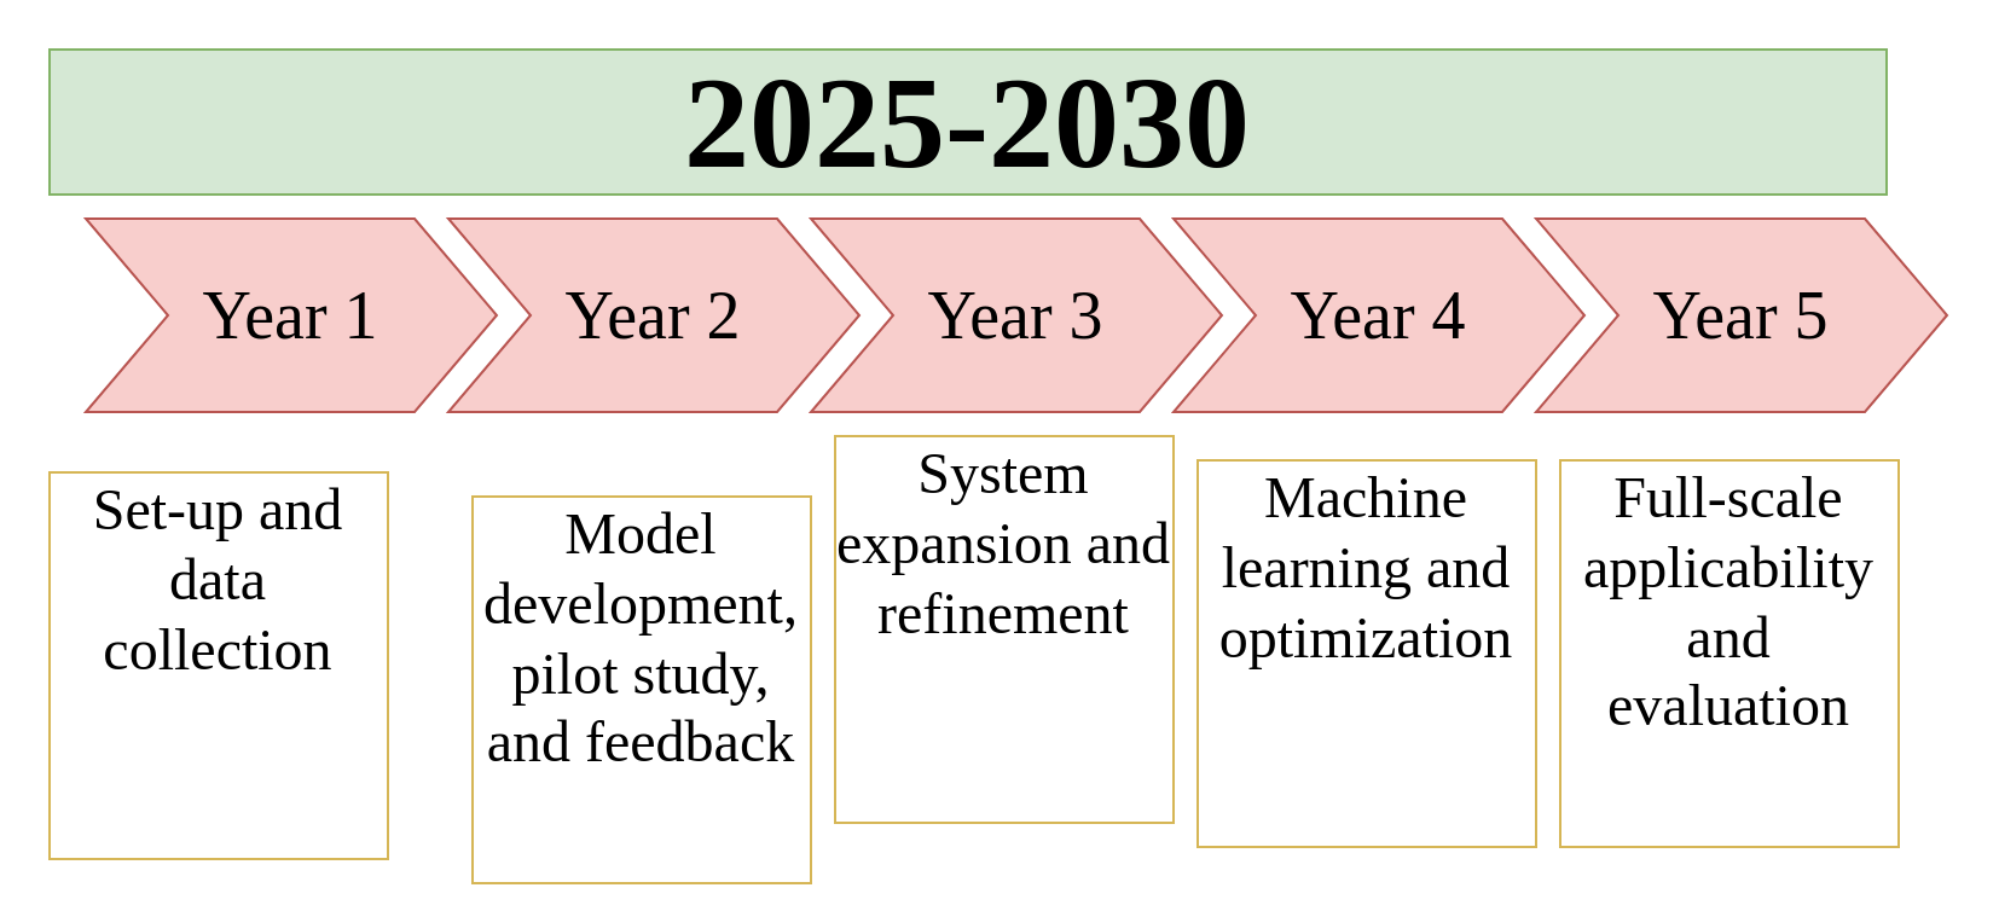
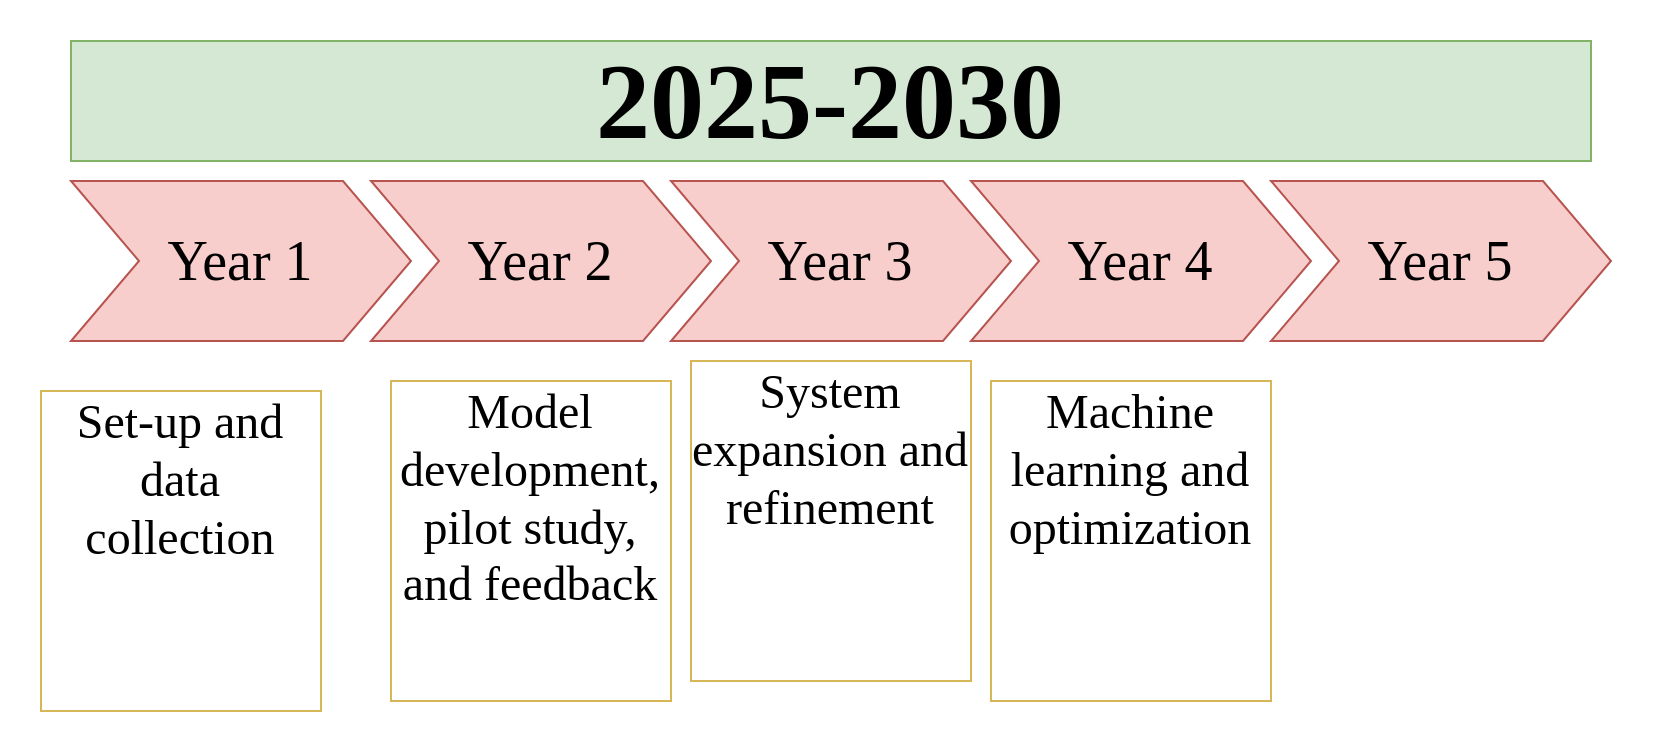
- <mxCell id="7" value="&lt;font face=&quot;Times New Roman&quot;&gt;2025-2030&lt;/font&gt;" style="text;html=1;strokeColor=#82b366;fillColor=#d5e8d4;align=center;verticalAlign=middle;whiteSpace=wrap;fontSize=54;fontStyle=1;" parent="1" vertex="1"><mxGeometry x="20" y="20" width="760" height="60" as="geometry" /></mxCell>
+ <mxCell id="7" value="&lt;font face=&quot;Times New Roman&quot;&gt;2025-2030&lt;/font&gt;" style="text;html=1;strokeColor=#82b366;fillColor=#d5e8d4;align=center;verticalAlign=middle;whiteSpace=wrap;fontSize=54;fontStyle=1;" parent="1" vertex="1"><mxGeometry x="35" y="20" width="760" height="60" as="geometry" /></mxCell>
- <mxCell id="12" value="&lt;font face=&quot;Times New Roman&quot; style=&quot;font-size: 24px;&quot;&gt;Full-scale applicability and evaluation&lt;/font&gt;" style="text;spacingTop=-5;fillColor=#fff2cc;whiteSpace=wrap;html=1;align=center;fontSize=12;fontFamily=Helvetica;fillColor=none;strokeColor=#d6b656;" parent="1" vertex="1"><mxGeometry x="645" y="190" width="140" height="160" as="geometry" /></mxCell>
- <mxCell id="9" value="&lt;div style=&quot;&quot;&gt;&lt;span style=&quot;font-size: 24px; font-family: &amp;quot;Times New Roman&amp;quot;; background-color: initial;&quot;&gt;Model development, pilot study, and feedback&lt;/span&gt;&lt;/div&gt;" style="text;spacingTop=-5;fillColor=#fff2cc;whiteSpace=wrap;html=1;align=center;fontSize=12;fontFamily=Helvetica;fillColor=none;strokeColor=#d6b656;" parent="1" vertex="1"><mxGeometry x="195" y="205" width="140" height="160" as="geometry" /></mxCell>
+ <mxCell id="9" value="&lt;div style=&quot;&quot;&gt;&lt;span style=&quot;font-size: 24px; font-family: &amp;quot;Times New Roman&amp;quot;; background-color: initial;&quot;&gt;Model development, pilot study, and feedback&lt;/span&gt;&lt;/div&gt;" style="text;spacingTop=-5;fillColor=#fff2cc;whiteSpace=wrap;html=1;align=center;fontSize=12;fontFamily=Helvetica;fillColor=none;strokeColor=#d6b656;" parent="1" vertex="1"><mxGeometry x="195" y="190" width="140" height="160" as="geometry" /></mxCell>
